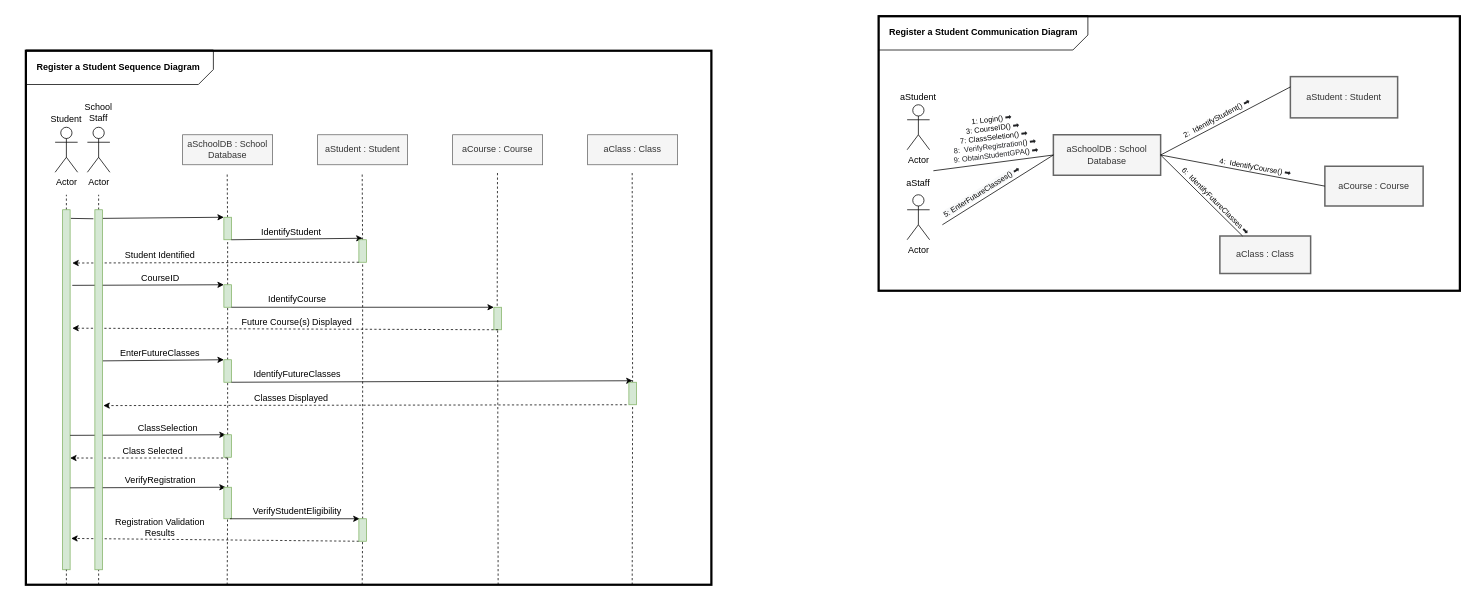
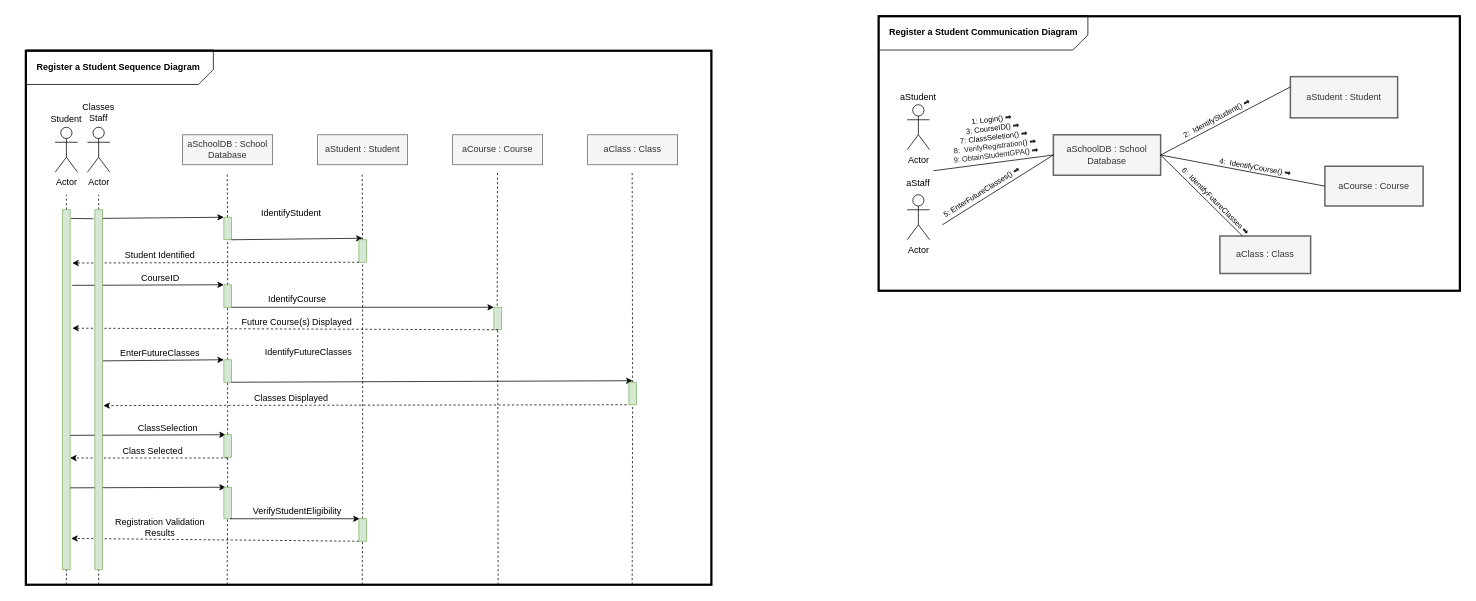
- <mxCell id="3" value="School Staff" style="text;html=1;strokeColor=none;fillColor=none;align=center;verticalAlign=middle;whiteSpace=wrap;rounded=0;" parent="1" vertex="1"><mxGeometry x="111" y="129" width="40" height="40" as="geometry" /></mxCell>
+ <mxCell id="3" value="Classes Staff" style="text;html=1;strokeColor=none;fillColor=none;align=center;verticalAlign=middle;whiteSpace=wrap;rounded=0;" parent="1" vertex="1"><mxGeometry x="111" y="129" width="40" height="40" as="geometry" /></mxCell>
- <mxCell id="22" value="IdentifyStudent" style="text;html=1;strokeColor=none;fillColor=none;align=center;verticalAlign=middle;whiteSpace=wrap;rounded=0;" parent="1" vertex="1"><mxGeometry x="323" y="299" width="130" height="20" as="geometry" /></mxCell>
+ <mxCell id="22" value="IdentifyStudent" style="text;html=1;strokeColor=none;fillColor=none;align=center;verticalAlign=middle;whiteSpace=wrap;rounded=0;" parent="1" vertex="1"><mxGeometry x="323" y="274" width="130" height="20" as="geometry" /></mxCell>
- <mxCell id="55" value="IdentifyFutureClasses" style="text;html=1;strokeColor=none;fillColor=none;align=center;verticalAlign=middle;whiteSpace=wrap;rounded=0;" parent="1" vertex="1"><mxGeometry x="330.5" y="489" width="130" height="20" as="geometry" /></mxCell>
+ <mxCell id="55" value="IdentifyFutureClasses" style="text;html=1;strokeColor=none;fillColor=none;align=center;verticalAlign=middle;whiteSpace=wrap;rounded=0;" parent="1" vertex="1"><mxGeometry x="345.5" y="459" width="130" height="20" as="geometry" /></mxCell>
- <mxCell id="59" value="VerifyRegistration" style="text;html=1;strokeColor=none;fillColor=none;align=center;verticalAlign=middle;whiteSpace=wrap;rounded=0;" parent="1" vertex="1"><mxGeometry x="175.5" y="630" width="75" height="20" as="geometry" /></mxCell>
